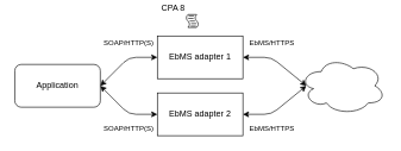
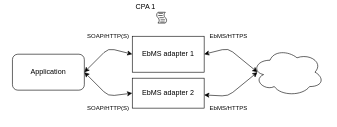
- <mxCell id="12" value="CPA 8" style="shape=mxgraph.bpmn.script_task;html=1;outlineConnect=0;labelPosition=left;verticalLabelPosition=top;align=right;verticalAlign=bottom;" parent="1" vertex="1"><mxGeometry x="260" y="20" width="18" height="18" as="geometry" /></mxCell>
+ <mxCell id="12" value="CPA 1" style="shape=mxgraph.bpmn.script_task;html=1;outlineConnect=0;labelPosition=left;verticalLabelPosition=top;align=right;verticalAlign=bottom;" parent="1" vertex="1"><mxGeometry x="260" y="20" width="18" height="18" as="geometry" /></mxCell>
- <mxCell id="3" value="EbMS adapter 1" style="rounded=0;whiteSpace=wrap;html=1;" parent="1" vertex="1"><mxGeometry x="220" y="50" width="120" height="60" as="geometry" /></mxCell>
+ <mxCell id="3" value="EbMS adapter 1" style="rounded=0;whiteSpace=wrap;html=1;" parent="1" vertex="1"><mxGeometry x="220" y="60" width="120" height="60" as="geometry" /></mxCell>
- <mxCell id="9" value="EbMS adapter 2" style="rounded=0;whiteSpace=wrap;html=1;" parent="1" vertex="1"><mxGeometry x="220" y="130" width="120" height="60" as="geometry" /></mxCell>
+ <mxCell id="9" value="EbMS adapter 2" style="rounded=0;whiteSpace=wrap;html=1;" parent="1" vertex="1"><mxGeometry x="220" y="130" width="120" height="50" as="geometry" /></mxCell>
